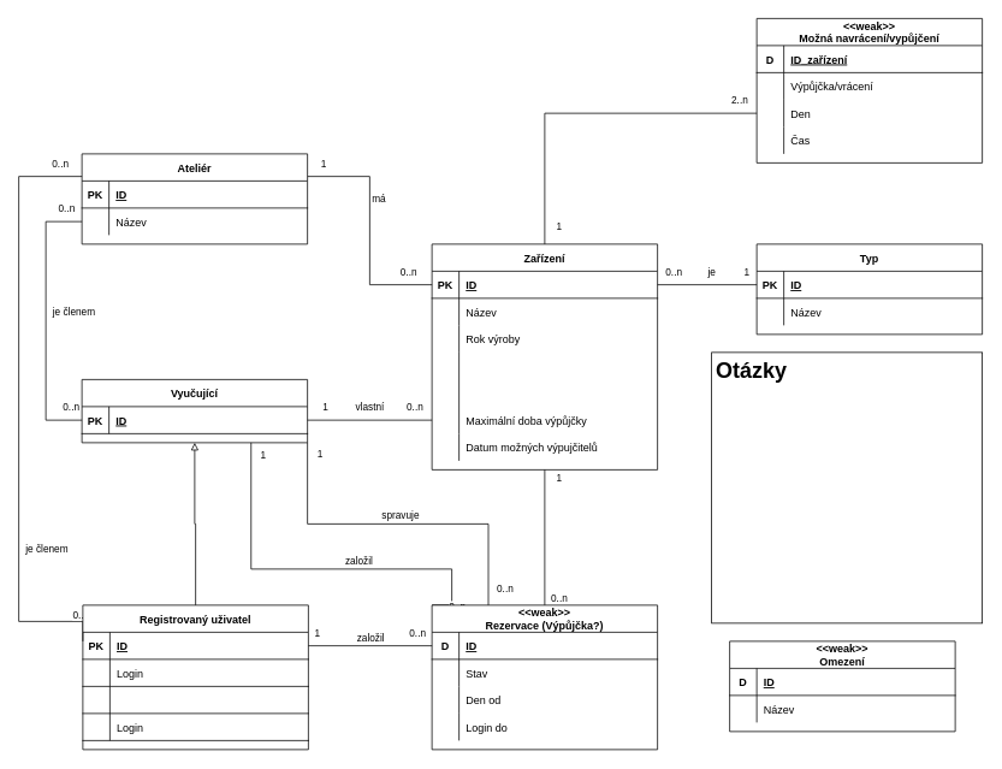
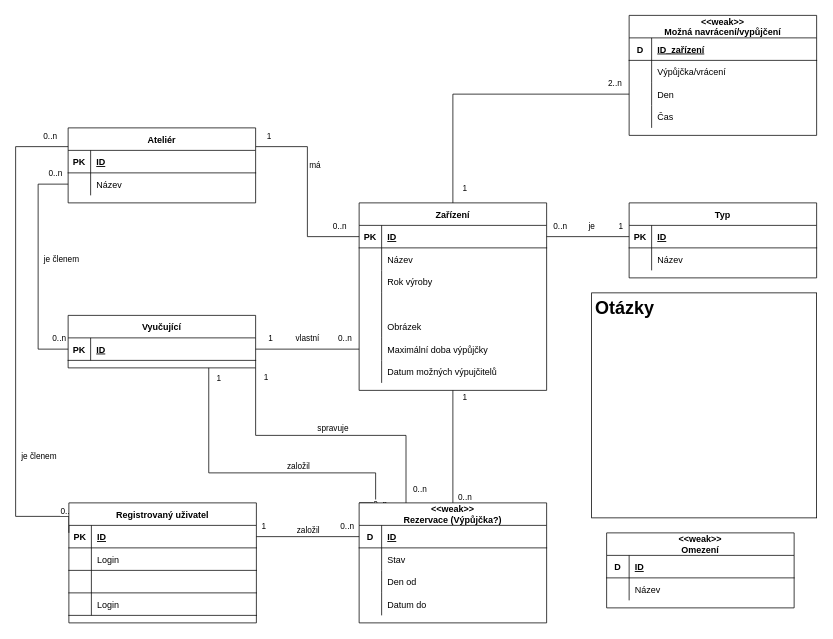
+ <mxCell id="19" value="Obrázek" style="shape=partialRectangle;overflow=hidden;connectable=0;fillColor=none;top=0;left=0;bottom=0;right=0;align=left;spacingLeft=6;" parent="17" vertex="1"><mxGeometry x="30" width="220" height="30" as="geometry"><mxRectangle width="220" height="30" as="alternateBounds" /></mxGeometry></mxCell>
- <mxCell id="80" style="edgeStyle=orthogonalEdgeStyle;rounded=0;orthogonalLoop=1;jettySize=auto;html=1;endArrow=block;endFill=0;strokeWidth=1;entryX=0.5;entryY=1;entryDx=0;entryDy=0;exitX=0.5;exitY=0;exitDx=0;exitDy=0;" parent="1" source="52" target="76" edge="1"><mxGeometry x="-1" y="115" relative="1" as="geometry"><mxPoint x="225" y="730" as="sourcePoint" /><mxPoint x="225" y="680" as="targetPoint" /><mxPoint x="105" y="115" as="offset" /></mxGeometry></mxCell>
- <mxCell id="104" value="Login do" style="shape=partialRectangle;overflow=hidden;connectable=0;fillColor=none;top=0;left=0;bottom=0;right=0;align=left;spacingLeft=6;" parent="102" vertex="1"><mxGeometry x="30" width="220" height="30" as="geometry"><mxRectangle width="220" height="30" as="alternateBounds" /></mxGeometry></mxCell>
+ <mxCell id="104" value="Datum do" style="shape=partialRectangle;overflow=hidden;connectable=0;fillColor=none;top=0;left=0;bottom=0;right=0;align=left;spacingLeft=6;" parent="102" vertex="1"><mxGeometry x="30" width="220" height="30" as="geometry"><mxRectangle width="220" height="30" as="alternateBounds" /></mxGeometry></mxCell>
